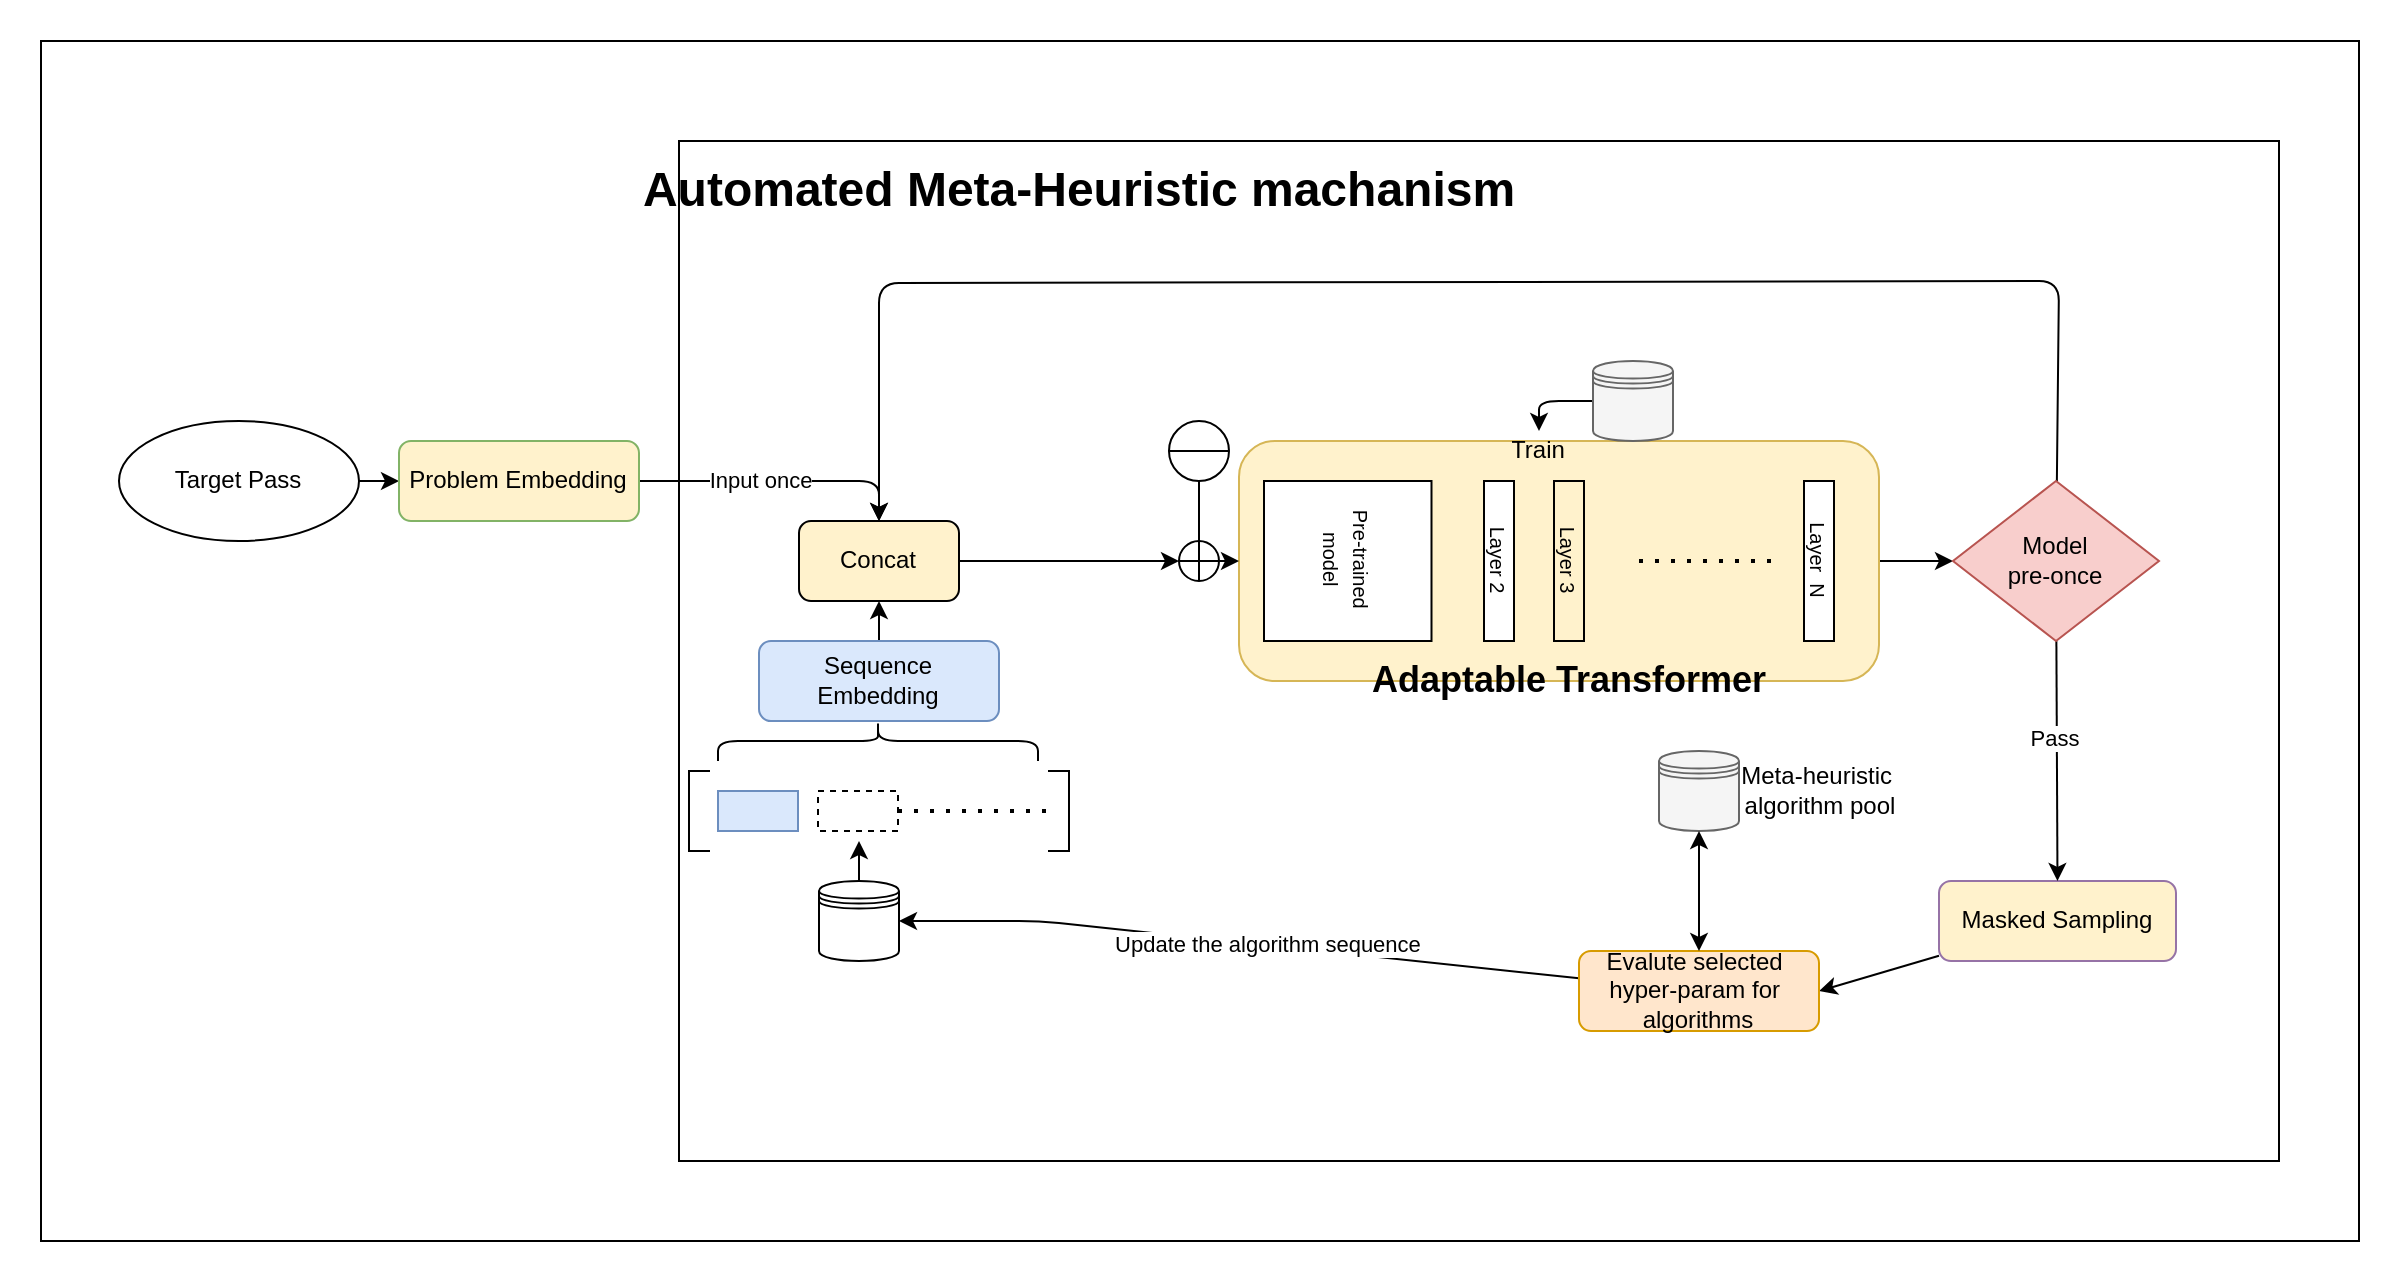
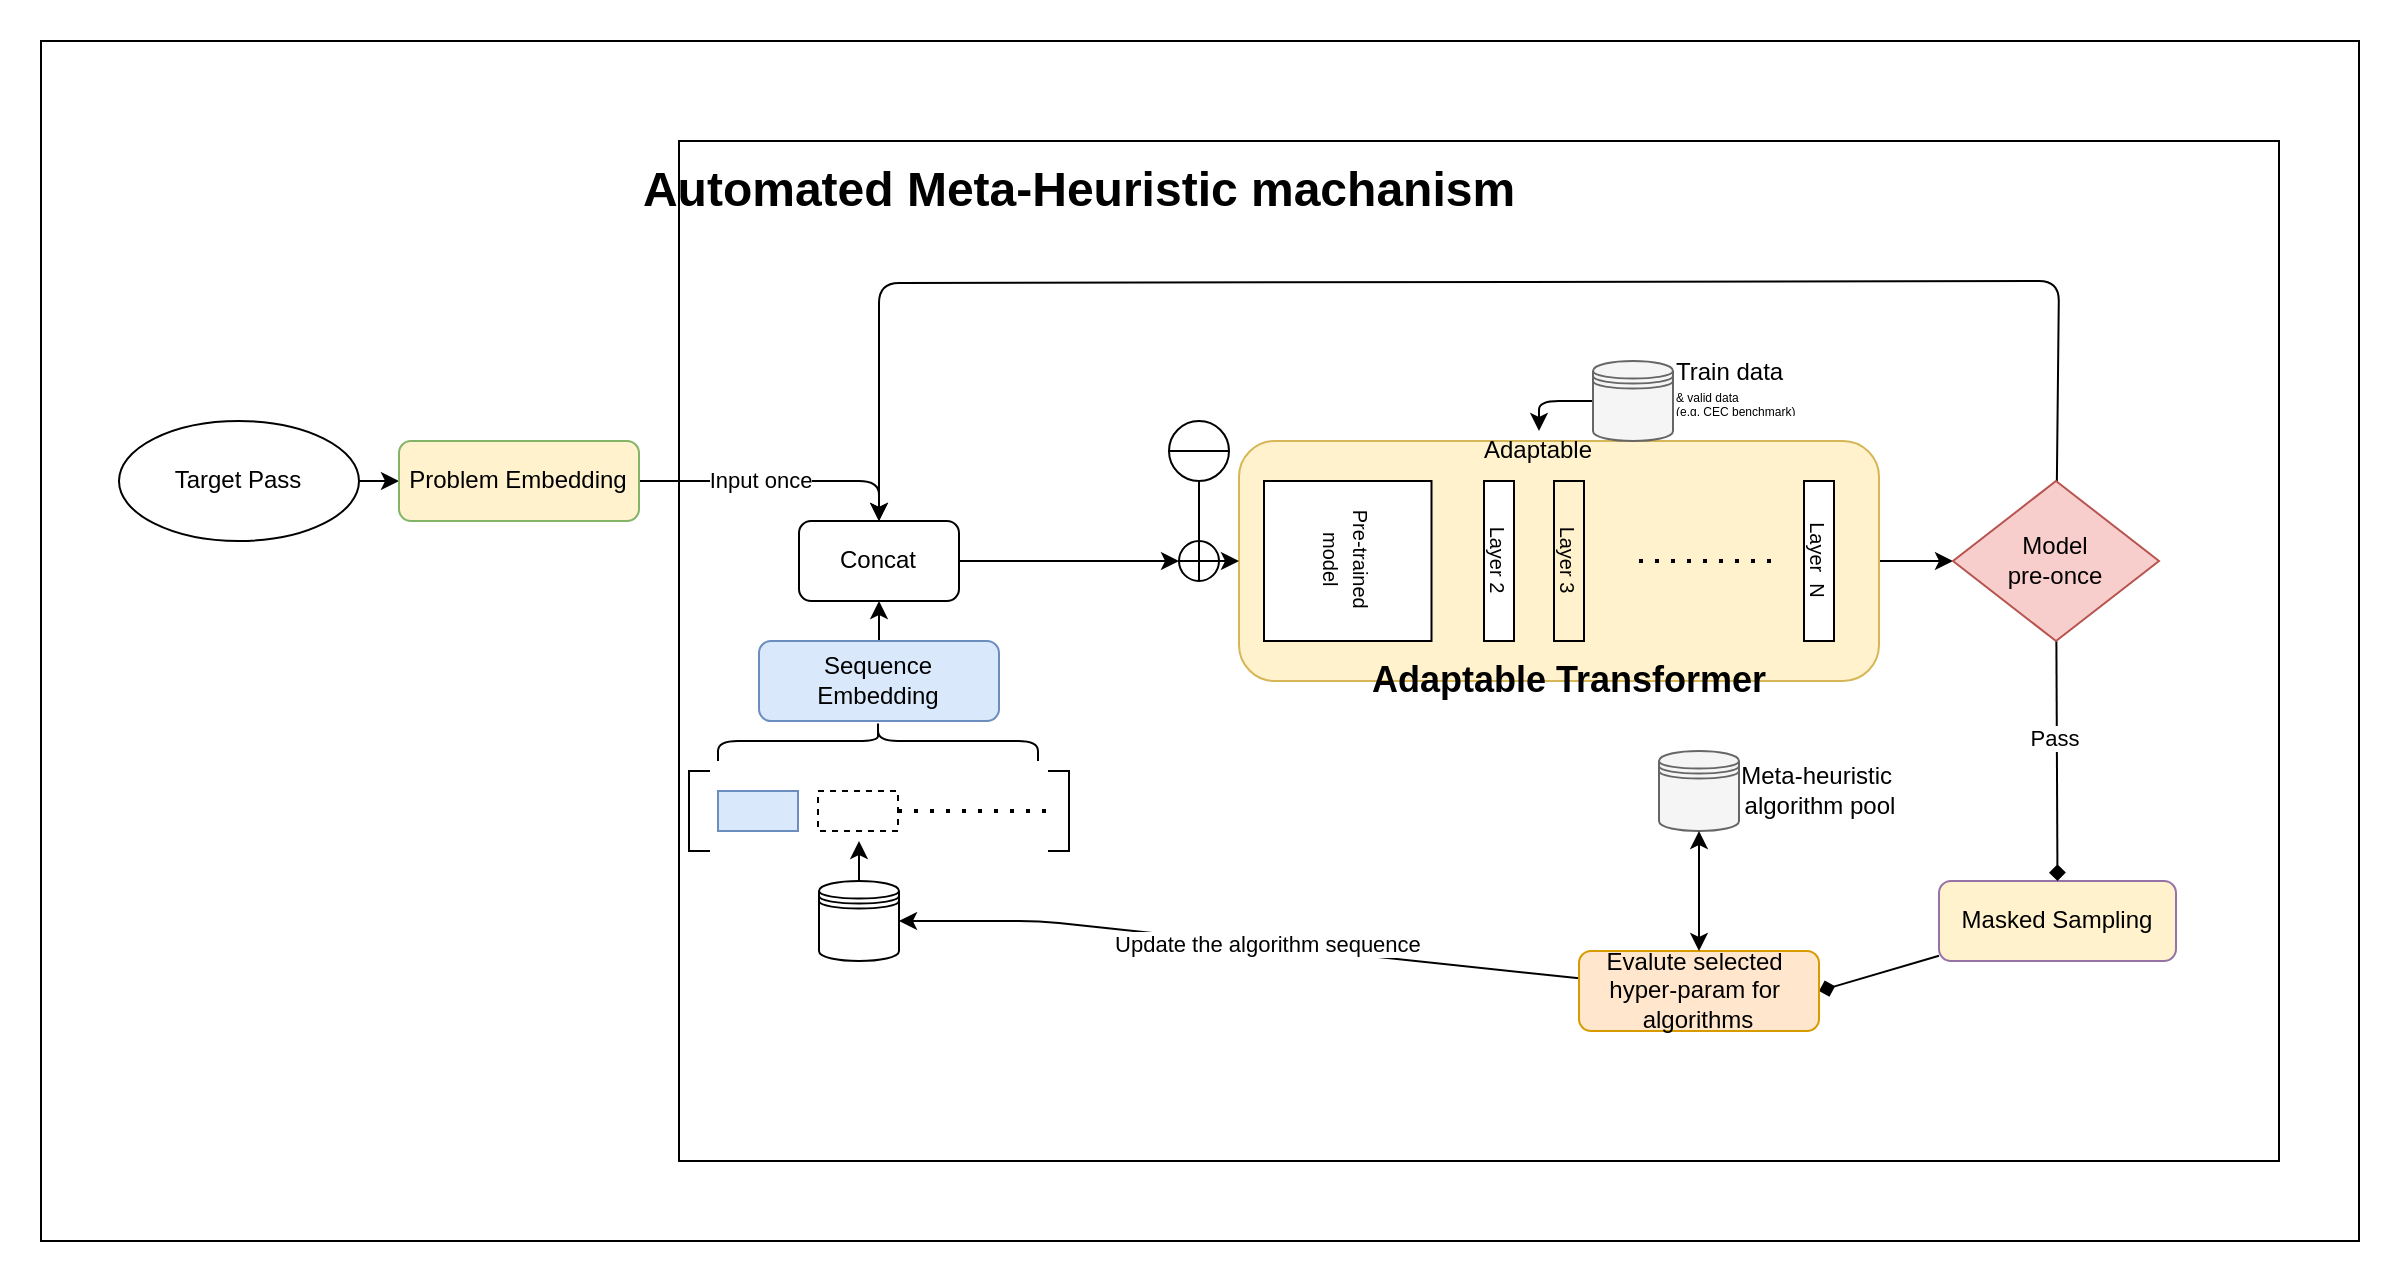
+ <mxCell id="49" value="Train data&lt;div style=&quot;line-height: 50%;&quot;&gt;&lt;span style=&quot;font-size: 6px; line-height: 50%;&quot;&gt;&amp;amp; valid data&lt;/span&gt;&lt;/div&gt;&lt;div style=&quot;line-height: 50%;&quot;&gt;&lt;font style=&quot;font-size: 6px; line-height: 50%;&quot;&gt;(e.g. CEC benchmark)&lt;/font&gt;&lt;/div&gt;" style="text;html=1;strokeColor=none;fillColor=none;align=left;verticalAlign=middle;whiteSpace=wrap;overflow=hidden;" parent="46" vertex="1"><mxGeometry x="107" width="63" height="35" as="geometry" /></mxCell>
- <mxCell id="50" value="Train" style="text;html=1;strokeColor=none;fillColor=none;align=center;verticalAlign=middle;whiteSpace=wrap;overflow=hidden;" parent="46" vertex="1"><mxGeometry y="40" width="80" height="20" as="geometry" /></mxCell>
+ <mxCell id="50" value="Adaptable" style="text;html=1;strokeColor=none;fillColor=none;align=center;verticalAlign=middle;whiteSpace=wrap;overflow=hidden;" parent="46" vertex="1"><mxGeometry y="40" width="80" height="20" as="geometry" /></mxCell>
- <mxCell id="14" value="Concat" style="rounded=1;whiteSpace=wrap;html=1;fillColor=#fff2cc;" parent="1" vertex="1"><mxGeometry x="399" y="260" width="80" height="40" as="geometry" /></mxCell>
+ <mxCell id="14" value="Concat" style="rounded=1;whiteSpace=wrap;html=1;" parent="1" vertex="1"><mxGeometry x="399" y="260" width="80" height="40" as="geometry" /></mxCell>
- <mxCell id="26" style="edgeStyle=none;html=1;entryX=0.5;entryY=0;entryDx=0;entryDy=0;" parent="1" source="29" target="22" edge="1"><mxGeometry relative="1" as="geometry" /></mxCell>
+ <mxCell id="26" style="edgeStyle=none;html=1;entryX=0.5;entryY=0;entryDx=0;entryDy=0;endArrow=diamond;" parent="1" source="29" target="22" edge="1"><mxGeometry relative="1" as="geometry" /></mxCell>
- <mxCell id="21" style="edgeStyle=none;html=1;entryX=1;entryY=0.5;entryDx=0;entryDy=0;" parent="1" source="22" target="25" edge="1"><mxGeometry relative="1" as="geometry" /></mxCell>
+ <mxCell id="21" style="edgeStyle=none;html=1;entryX=1;entryY=0.5;entryDx=0;entryDy=0;endArrow=diamond;" parent="1" source="22" target="25" edge="1"><mxGeometry relative="1" as="geometry" /></mxCell>
